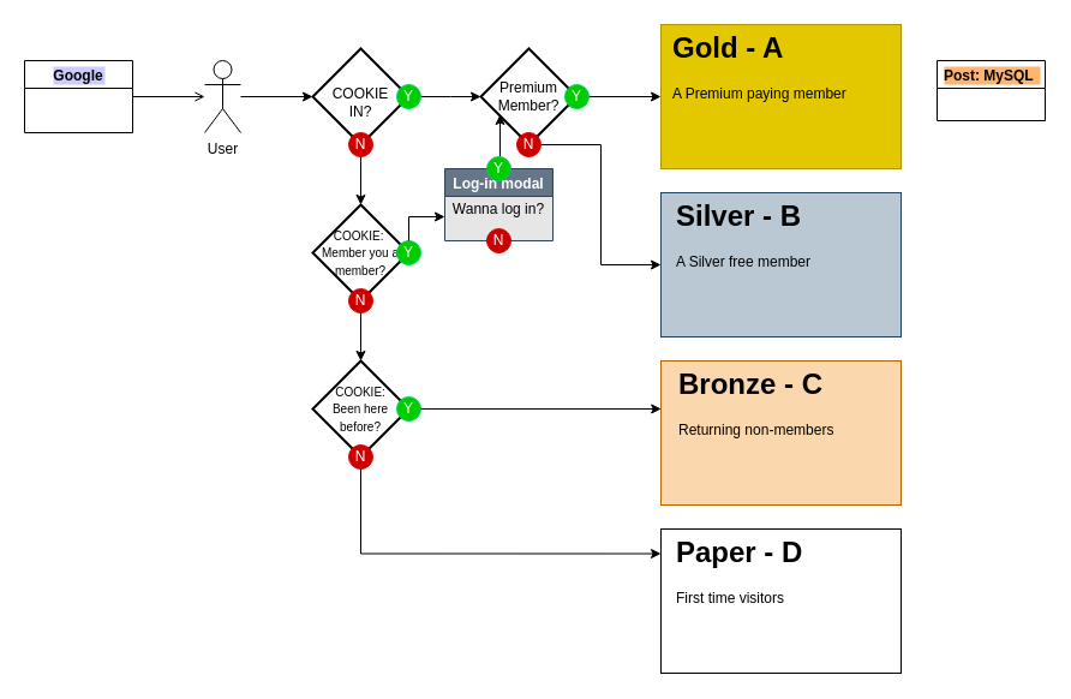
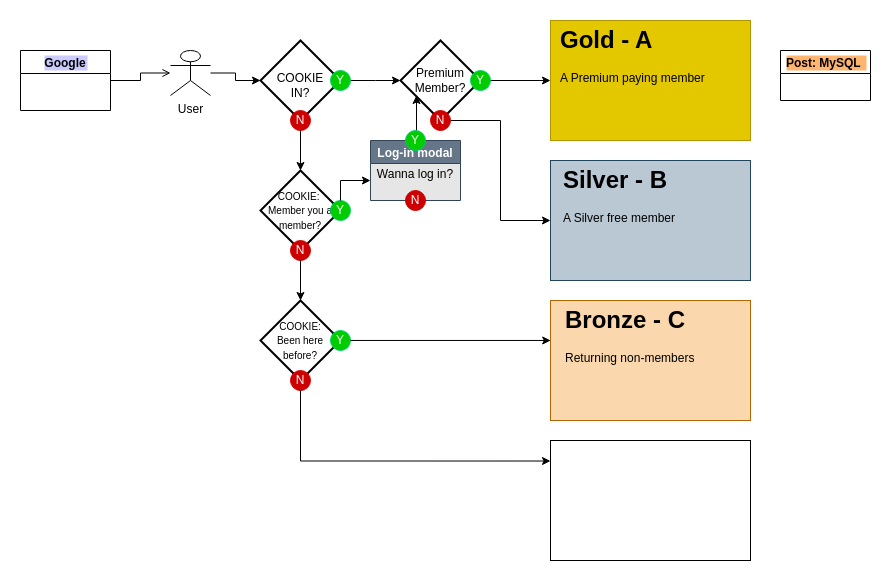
- <mxCell id="3" value="User&lt;br&gt;" style="shape=umlActor;verticalLabelPosition=bottom;verticalAlign=top;html=1;outlineConnect=0;" vertex="1" parent="1"><mxGeometry x="170" y="50" width="30" height="60" as="geometry" /></mxCell>
+ <mxCell id="3" value="User&lt;br&gt;" style="shape=umlActor;verticalLabelPosition=bottom;verticalAlign=top;html=1;outlineConnect=0;" vertex="1" parent="1"><mxGeometry x="170" y="50" width="40" height="45" as="geometry" /></mxCell>
- <mxCell id="43" value="&lt;h1&gt;Paper - D&lt;/h1&gt;&lt;div&gt;First time visitors&lt;br&gt;&lt;/div&gt;" style="text;html=1;strokeColor=none;fillColor=none;spacing=5;spacingTop=-20;whiteSpace=wrap;overflow=hidden;rounded=0;labelBackgroundColor=none;fontSize=12;" vertex="1" parent="41"><mxGeometry x="7.5" width="162.5" height="120" as="geometry" /></mxCell>
